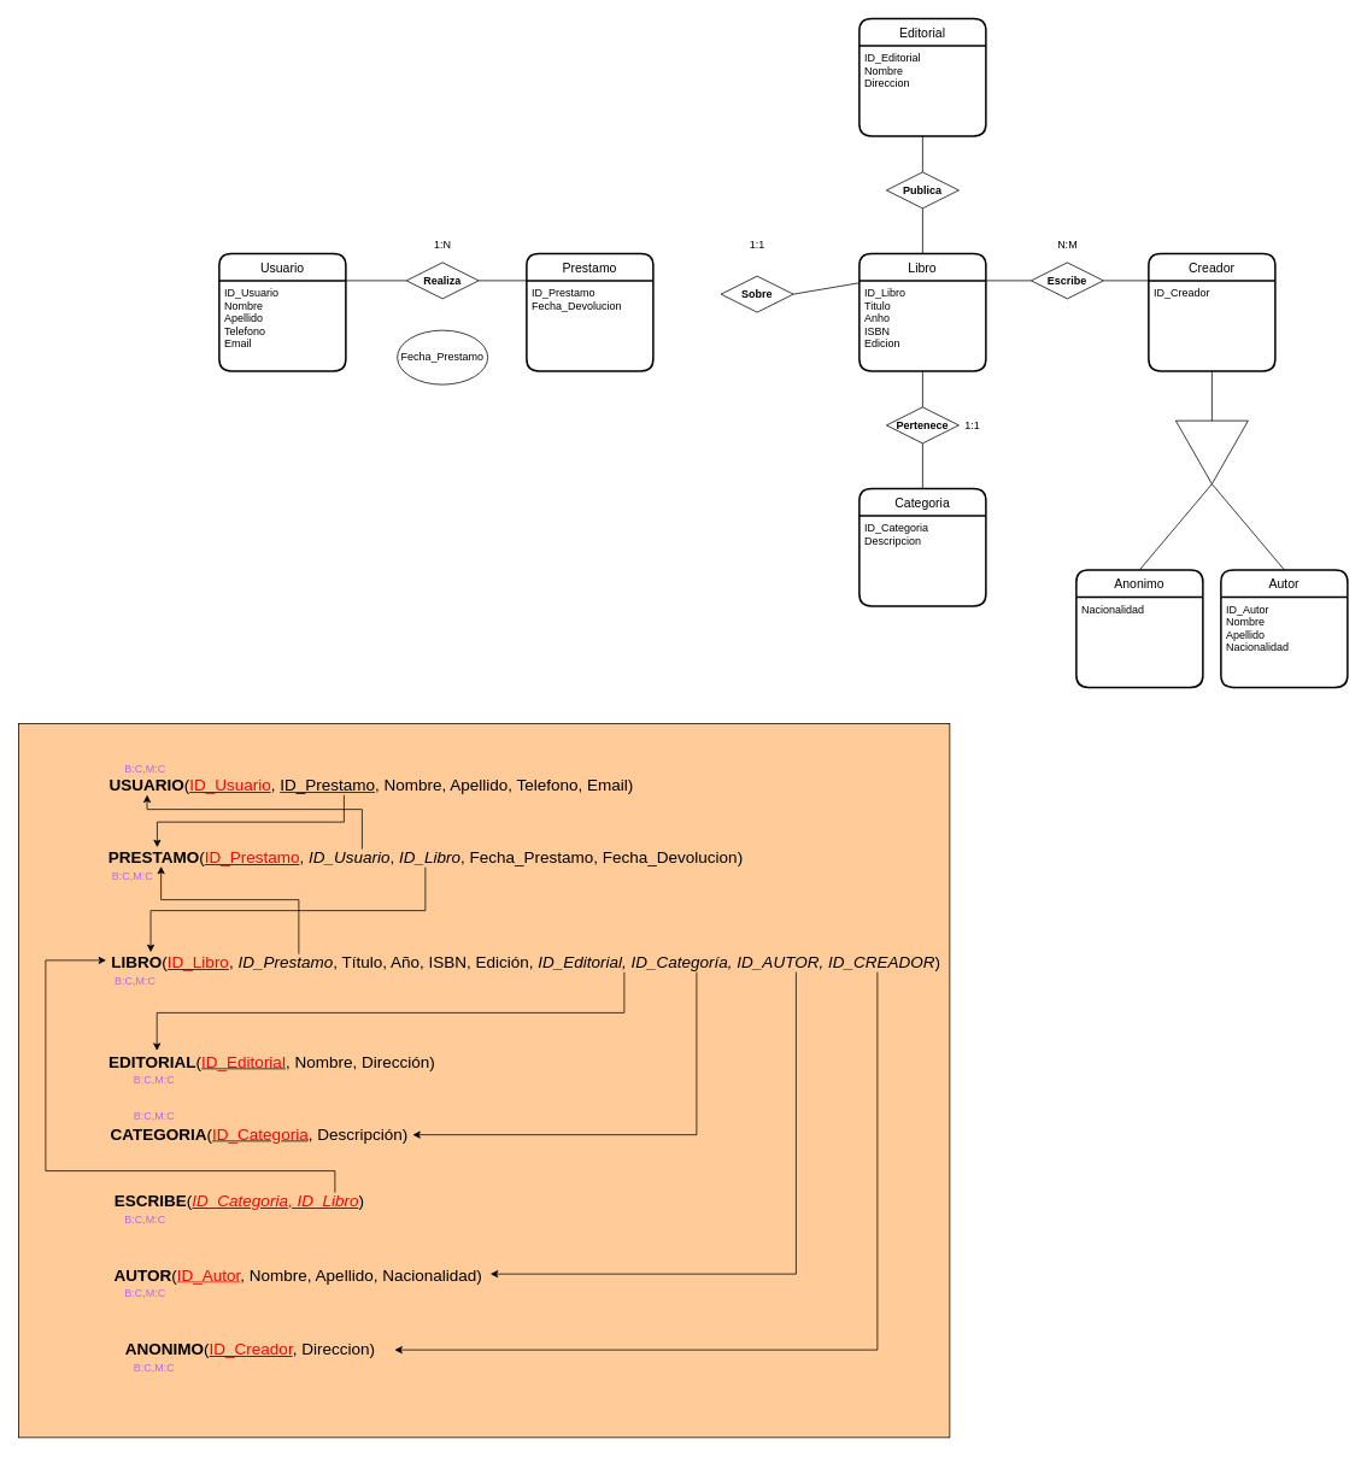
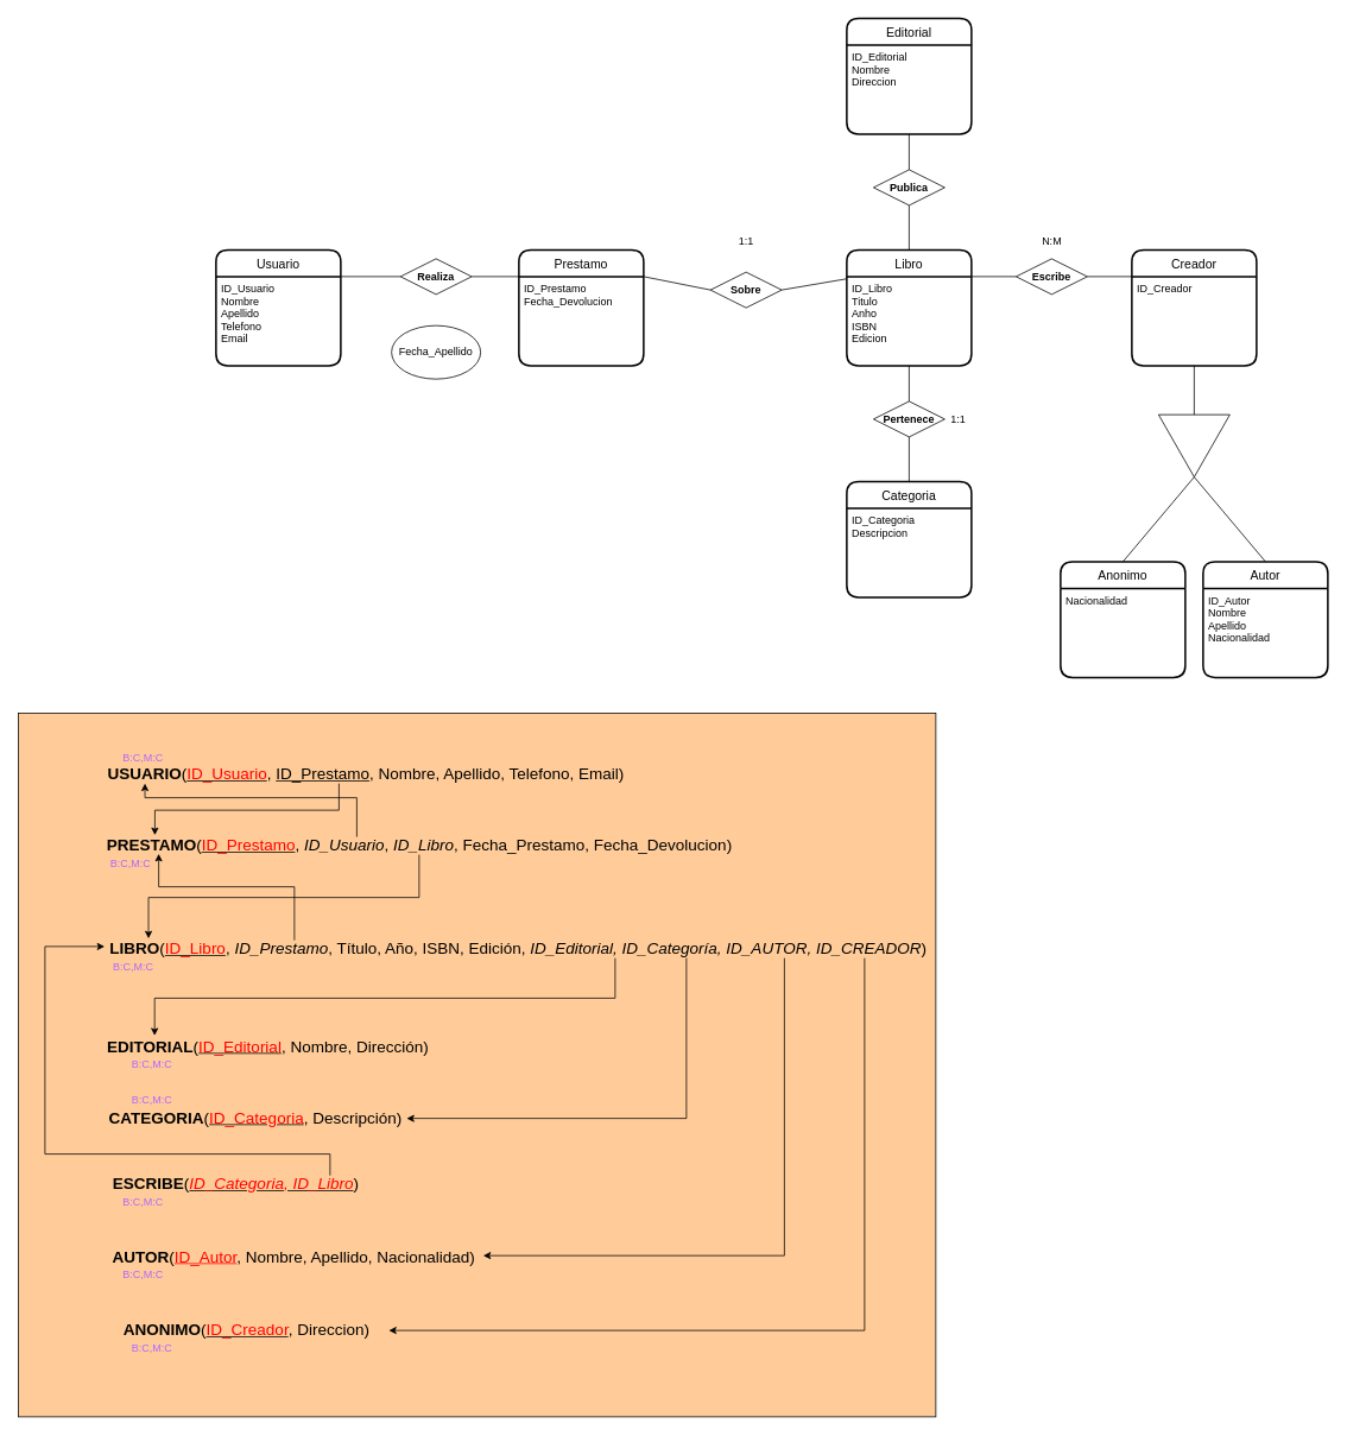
- <mxCell id="35" value="1:N" style="text;html=1;align=center;verticalAlign=middle;resizable=0;points=[];autosize=1;" vertex="1" parent="1"><mxGeometry x="474" y="260" width="30" height="20" as="geometry" /></mxCell>
+ <mxCell id="39" value="" style="endArrow=none;html=1;exitX=1;exitY=0;exitDx=0;exitDy=0;entryX=0;entryY=0.5;entryDx=0;entryDy=0;" edge="1" parent="1" target="40" source="38"><mxGeometry width="50" height="50" relative="1" as="geometry"><mxPoint x="730" y="310" as="sourcePoint" /><mxPoint x="790" y="190" as="targetPoint" /></mxGeometry></mxCell>
- <mxCell id="36" value="&lt;span style=&quot;text-align: left&quot;&gt;Fecha_Prestamo&lt;/span&gt;" style="ellipse;whiteSpace=wrap;html=1;" vertex="1" parent="1"><mxGeometry x="439" y="365" width="100" height="60" as="geometry" /></mxCell>
+ <mxCell id="36" value="&lt;span style=&quot;text-align: left&quot;&gt;Fecha_Apellido&lt;/span&gt;" style="ellipse;whiteSpace=wrap;html=1;" vertex="1" parent="1"><mxGeometry x="439" y="365" width="100" height="60" as="geometry" /></mxCell>
